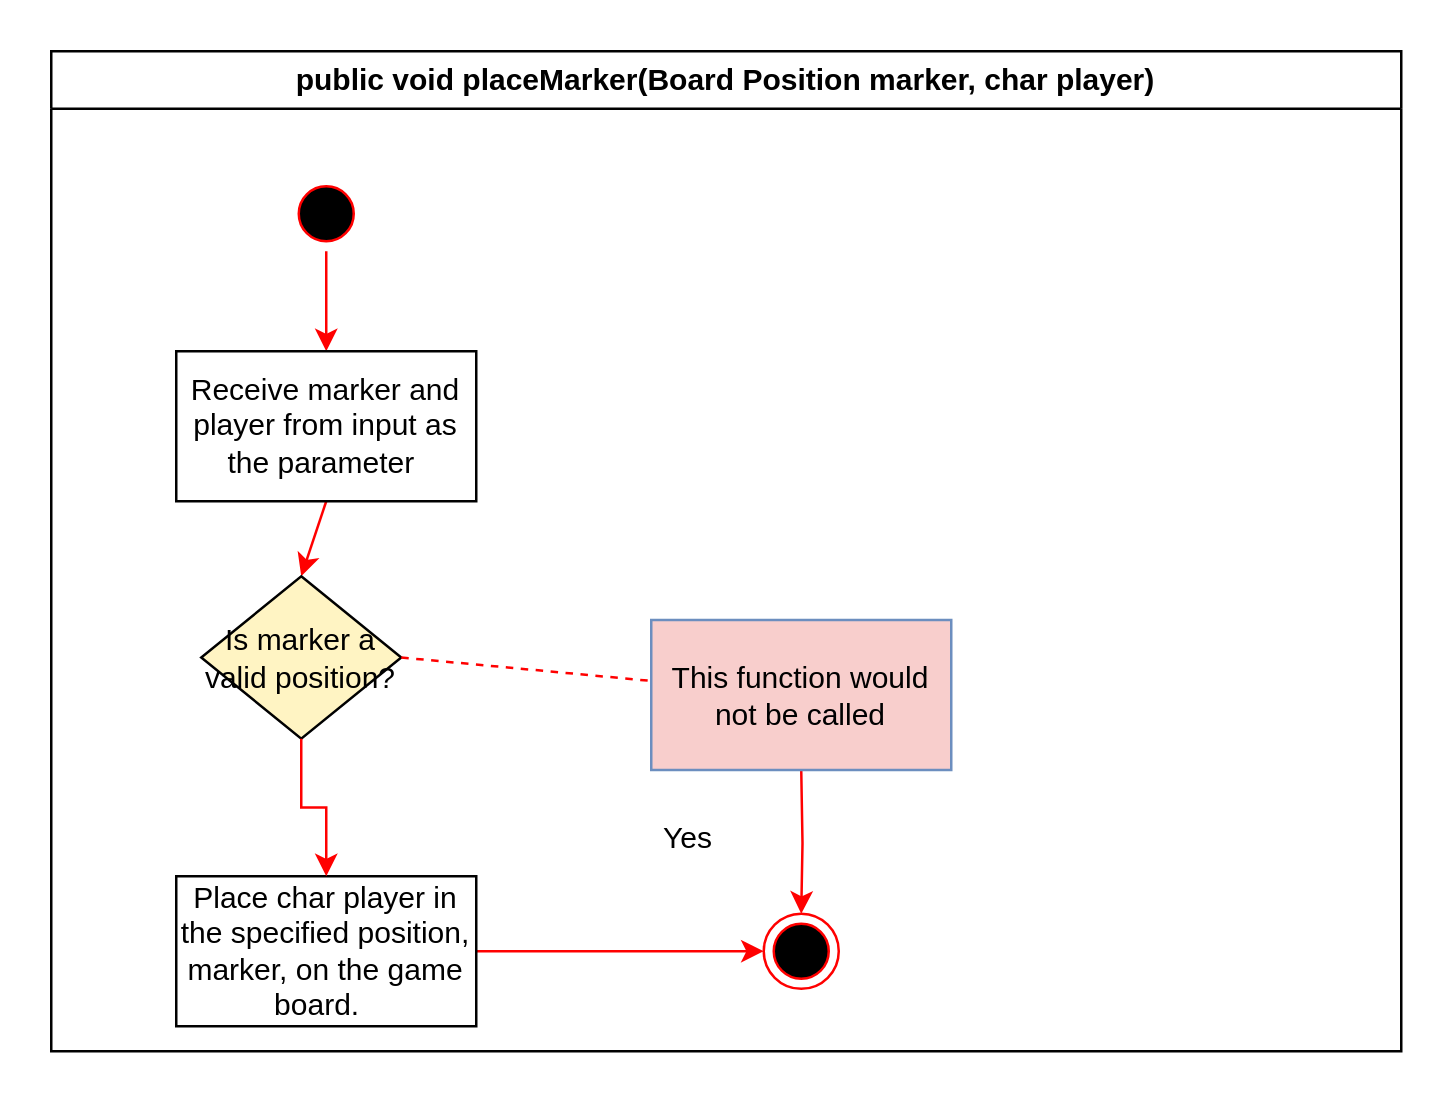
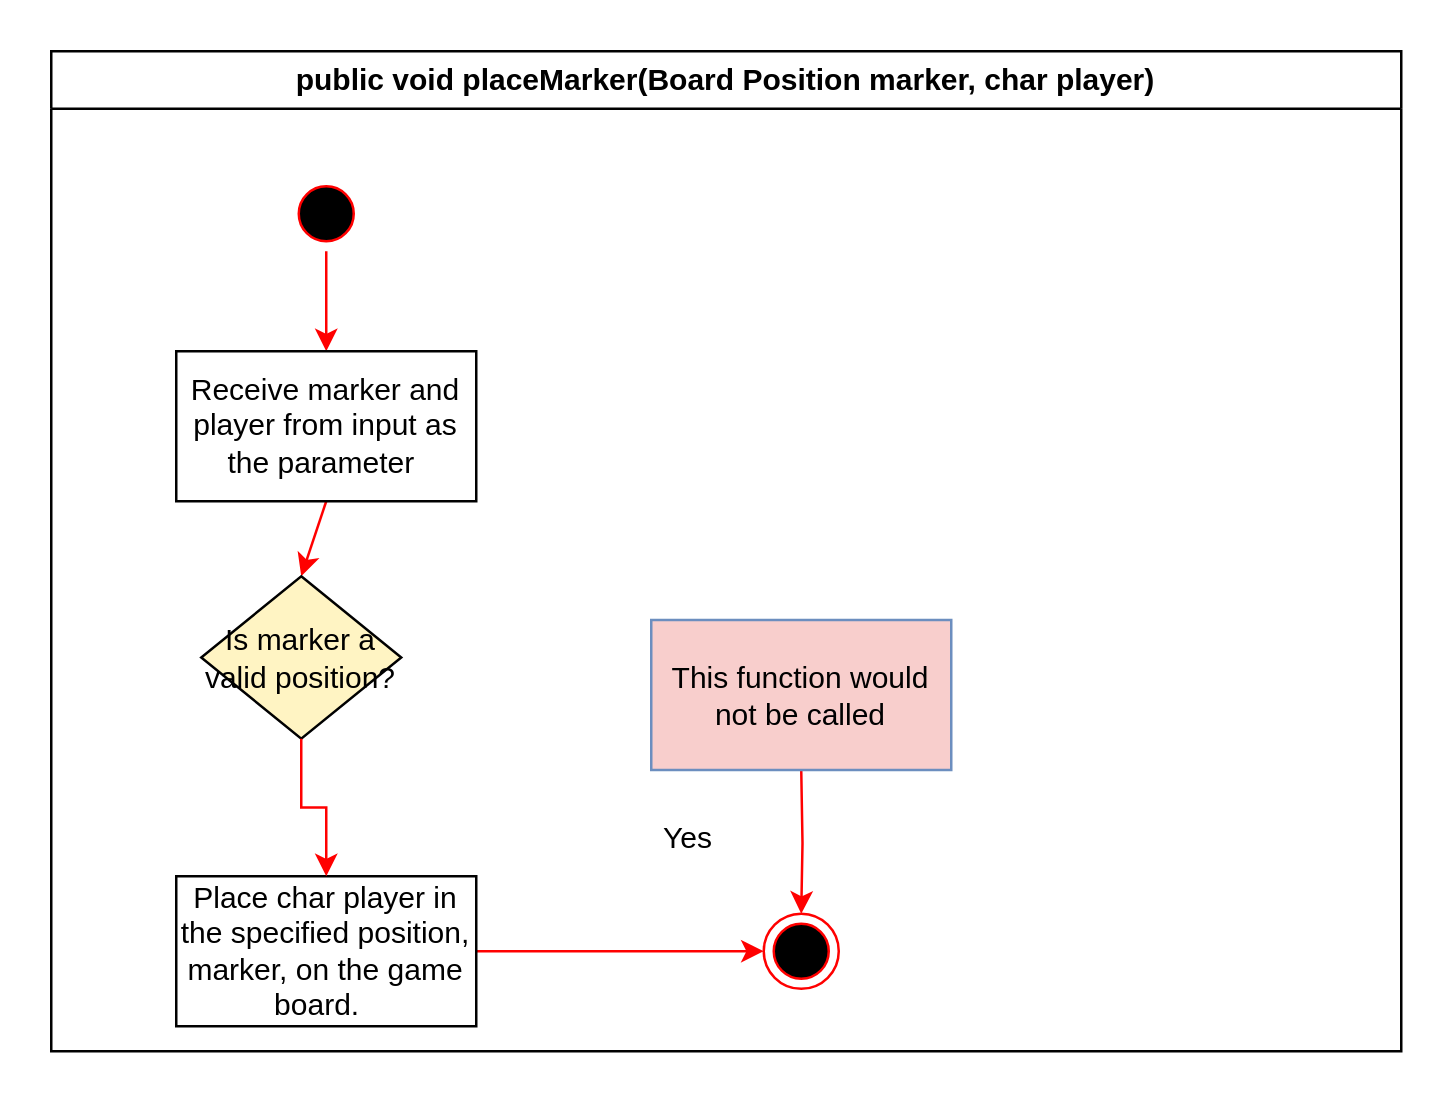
- <mxCell id="16" value="" style="endArrow=none;dashed=1;html=1;strokeColor=#FF0000;exitX=1;exitY=0.5;exitDx=0;exitDy=0;" edge="1" parent="2" source="8" target="15"><mxGeometry width="50" height="50" relative="1" as="geometry"><mxPoint x="200" y="258" as="sourcePoint" /><mxPoint x="220" y="258" as="targetPoint" /></mxGeometry></mxCell>
